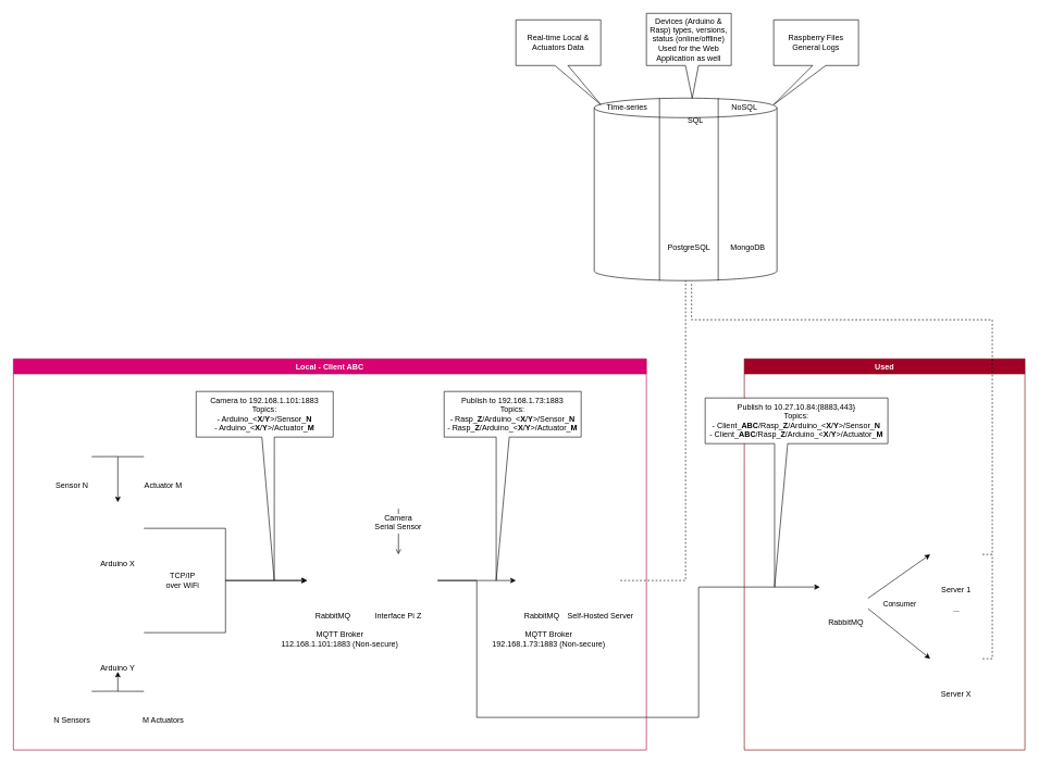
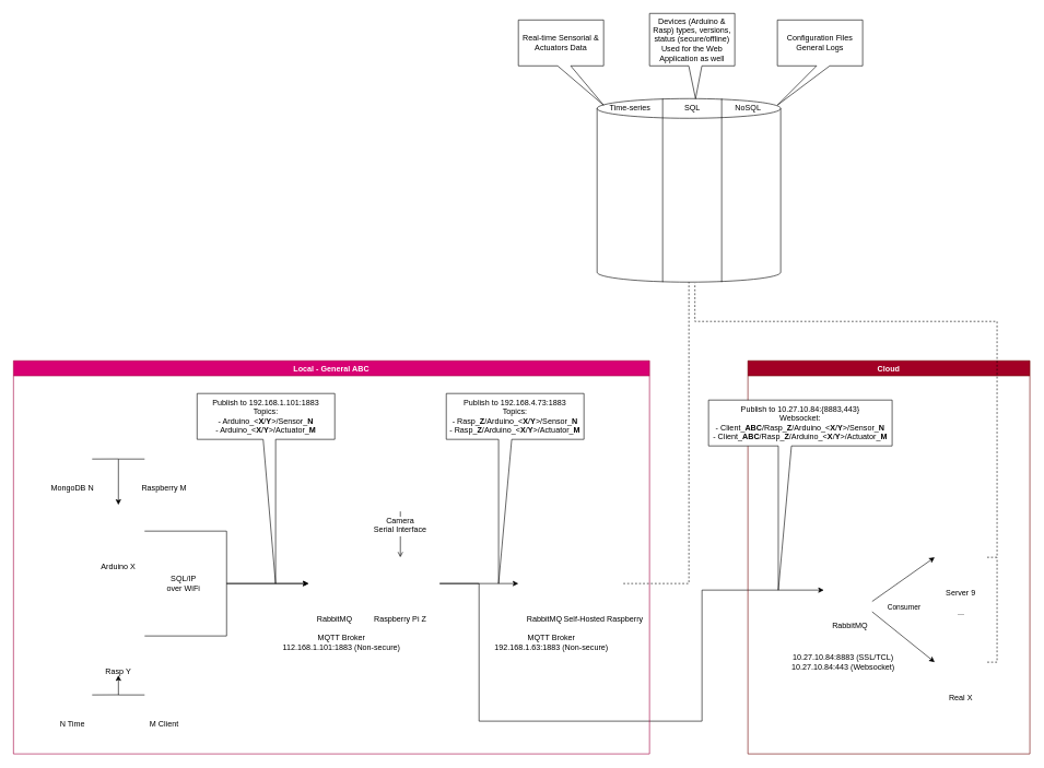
- <mxCell id="39" value="Devices (Arduino &amp;amp; Rasp) types, versions, status (online/offline)&lt;div&gt;Used for the Web Application as well&lt;/div&gt;" style="shape=callout;whiteSpace=wrap;html=1;perimeter=calloutPerimeter;position2=0.54;size=50;position=0.46;base=20;" vertex="1" parent="1"><mxGeometry x="990" y="20" width="130" height="130" as="geometry" /></mxCell>
+ <mxCell id="39" value="Devices (Arduino &amp;amp; Rasp) types, versions, status (secure/offline)&lt;div&gt;Used for the Web Application as well&lt;/div&gt;" style="shape=callout;whiteSpace=wrap;html=1;perimeter=calloutPerimeter;position2=0.54;size=50;position=0.46;base=20;" vertex="1" parent="1"><mxGeometry x="990" y="20" width="130" height="130" as="geometry" /></mxCell>
- <mxCell id="38" value="Real-time Local &amp;amp; Actuators Data" style="shape=callout;whiteSpace=wrap;html=1;perimeter=calloutPerimeter;position2=1;size=60;position=0.46;" vertex="1" parent="1"><mxGeometry x="790" y="30" width="130" height="130" as="geometry" /></mxCell>
+ <mxCell id="38" value="Real-time Sensorial &amp;amp; Actuators Data" style="shape=callout;whiteSpace=wrap;html=1;perimeter=calloutPerimeter;position2=1;size=60;position=0.46;" vertex="1" parent="1"><mxGeometry x="790" y="30" width="130" height="130" as="geometry" /></mxCell>
- <mxCell id="40" value="Raspberry Files&lt;div&gt;General Logs&lt;/div&gt;" style="shape=callout;whiteSpace=wrap;html=1;perimeter=calloutPerimeter;position2=0;size=60;position=0.46;" vertex="1" parent="1"><mxGeometry x="1185" y="30" width="130" height="130" as="geometry" /></mxCell>
+ <mxCell id="40" value="Configuration Files&lt;div&gt;General Logs&lt;/div&gt;" style="shape=callout;whiteSpace=wrap;html=1;perimeter=calloutPerimeter;position2=0;size=60;position=0.46;" vertex="1" parent="1"><mxGeometry x="1185" y="30" width="130" height="130" as="geometry" /></mxCell>
- <mxCell id="31" value="SQL" style="text;html=1;align=center;verticalAlign=middle;resizable=0;points=[];autosize=1;strokeColor=none;fillColor=none;" vertex="1" parent="1"><mxGeometry x="1040" y="170" width="50" height="30" as="geometry" /></mxCell>
+ <mxCell id="31" value="SQL" style="text;html=1;align=center;verticalAlign=middle;resizable=0;points=[];autosize=1;strokeColor=none;fillColor=none;" vertex="1" parent="1"><mxGeometry x="1030" y="150" width="50" height="30" as="geometry" /></mxCell>
- <mxCell id="33" value="PostgreSQL" style="text;html=1;align=center;verticalAlign=middle;resizable=0;points=[];autosize=1;strokeColor=none;fillColor=none;" vertex="1" parent="1"><mxGeometry x="1010" y="365" width="90" height="30" as="geometry" /></mxCell>
- <mxCell id="35" value="MongoDB" style="text;html=1;align=center;verticalAlign=middle;resizable=0;points=[];autosize=1;strokeColor=none;fillColor=none;" vertex="1" parent="1"><mxGeometry x="1105" y="365" width="80" height="30" as="geometry" /></mxCell>
- <mxCell id="43" value="Local - Client ABC" style="swimlane;whiteSpace=wrap;html=1;fillColor=#d80073;strokeColor=#A50040;fontColor=#ffffff;" vertex="1" parent="1"><mxGeometry x="20" y="550" width="970" height="600" as="geometry" /></mxCell>
+ <mxCell id="43" value="Local - General ABC" style="swimlane;whiteSpace=wrap;html=1;fillColor=#d80073;strokeColor=#A50040;fontColor=#ffffff;" vertex="1" parent="1"><mxGeometry x="20" y="550" width="970" height="600" as="geometry" /></mxCell>
- <mxCell id="46" value="Used" style="swimlane;whiteSpace=wrap;html=1;fillColor=#a20025;fontColor=#ffffff;strokeColor=#6F0000;" vertex="1" parent="1"><mxGeometry x="1140" y="550" width="430" height="600" as="geometry" /></mxCell>
+ <mxCell id="46" value="Cloud" style="swimlane;whiteSpace=wrap;html=1;fillColor=#a20025;fontColor=#ffffff;strokeColor=#6F0000;" vertex="1" parent="1"><mxGeometry x="1140" y="550" width="430" height="600" as="geometry" /></mxCell>
- <mxCell id="45" value="Camera to 192.168.1.101:1883&lt;div&gt;Topics:&lt;/div&gt;&lt;div&gt;- Arduino_&amp;lt;&lt;b&gt;X&lt;/b&gt;/&lt;b&gt;Y&lt;/b&gt;&amp;gt;/Sensor_&lt;b&gt;N&lt;/b&gt;&lt;/div&gt;&lt;div&gt;- Arduino_&amp;lt;&lt;b&gt;X&lt;/b&gt;/&lt;b&gt;Y&lt;/b&gt;&amp;gt;/Actuator_&lt;b&gt;M&lt;/b&gt;&lt;/div&gt;" style="shape=callout;whiteSpace=wrap;html=1;perimeter=calloutPerimeter;size=220;position=0.48;position2=0.57;base=19;" vertex="1" parent="43"><mxGeometry x="280" y="50" width="210" height="290" as="geometry" /></mxCell>
+ <mxCell id="45" value="Publish to 192.168.1.101:1883&lt;div&gt;Topics:&lt;/div&gt;&lt;div&gt;- Arduino_&amp;lt;&lt;b&gt;X&lt;/b&gt;/&lt;b&gt;Y&lt;/b&gt;&amp;gt;/Sensor_&lt;b&gt;N&lt;/b&gt;&lt;/div&gt;&lt;div&gt;- Arduino_&amp;lt;&lt;b&gt;X&lt;/b&gt;/&lt;b&gt;Y&lt;/b&gt;&amp;gt;/Actuator_&lt;b&gt;M&lt;/b&gt;&lt;/div&gt;" style="shape=callout;whiteSpace=wrap;html=1;perimeter=calloutPerimeter;size=220;position=0.48;position2=0.57;base=19;" vertex="1" parent="43"><mxGeometry x="280" y="50" width="210" height="290" as="geometry" /></mxCell>
- <mxCell id="44" value="Publish to 192.168.1.73:1883&lt;div&gt;Topics:&lt;/div&gt;&lt;div&gt;- Rasp_&lt;b&gt;Z&lt;/b&gt;/Arduino_&amp;lt;&lt;b&gt;X&lt;/b&gt;/&lt;b&gt;Y&lt;/b&gt;&amp;gt;/Sensor_&lt;b&gt;N&lt;/b&gt;&lt;/div&gt;&lt;div&gt;-&amp;nbsp;&lt;span style=&quot;background-color: initial;&quot;&gt;Rasp_&lt;b&gt;Z&lt;/b&gt;/&lt;/span&gt;&lt;span style=&quot;background-color: initial;&quot;&gt;Arduino_&amp;lt;&lt;b&gt;X&lt;/b&gt;/&lt;b&gt;Y&lt;/b&gt;&amp;gt;/Actuator_&lt;b&gt;M&lt;/b&gt;&lt;/span&gt;&lt;/div&gt;" style="shape=callout;whiteSpace=wrap;html=1;perimeter=calloutPerimeter;size=220;position=0.38;position2=0.38;base=20;" vertex="1" parent="43"><mxGeometry x="660" y="50" width="210" height="290" as="geometry" /></mxCell>
+ <mxCell id="44" value="Publish to 192.168.4.73:1883&lt;div&gt;Topics:&lt;/div&gt;&lt;div&gt;- Rasp_&lt;b&gt;Z&lt;/b&gt;/Arduino_&amp;lt;&lt;b&gt;X&lt;/b&gt;/&lt;b&gt;Y&lt;/b&gt;&amp;gt;/Sensor_&lt;b&gt;N&lt;/b&gt;&lt;/div&gt;&lt;div&gt;-&amp;nbsp;&lt;span style=&quot;background-color: initial;&quot;&gt;Rasp_&lt;b&gt;Z&lt;/b&gt;/&lt;/span&gt;&lt;span style=&quot;background-color: initial;&quot;&gt;Arduino_&amp;lt;&lt;b&gt;X&lt;/b&gt;/&lt;b&gt;Y&lt;/b&gt;&amp;gt;/Actuator_&lt;b&gt;M&lt;/b&gt;&lt;/span&gt;&lt;/div&gt;" style="shape=callout;whiteSpace=wrap;html=1;perimeter=calloutPerimeter;size=220;position=0.38;position2=0.38;base=20;" vertex="1" parent="43"><mxGeometry x="660" y="50" width="210" height="290" as="geometry" /></mxCell>
- <mxCell id="56" value="Publish to 10.27.10.84:{8883,443}&lt;div&gt;Topics:&lt;/div&gt;&lt;div&gt;- Client_&lt;b&gt;ABC&lt;/b&gt;/Rasp_&lt;b&gt;Z&lt;/b&gt;/Arduino_&amp;lt;&lt;b&gt;X&lt;/b&gt;/&lt;b&gt;Y&lt;/b&gt;&amp;gt;/Sensor_&lt;b&gt;N&lt;/b&gt;&lt;/div&gt;&lt;div&gt;- Client_&lt;b&gt;ABC&lt;/b&gt;&lt;span style=&quot;background-color: initial;&quot;&gt;/Rasp_&lt;b&gt;Z&lt;/b&gt;/&lt;/span&gt;&lt;span style=&quot;background-color: initial;&quot;&gt;Arduino_&amp;lt;&lt;b&gt;X&lt;/b&gt;/&lt;b&gt;Y&lt;/b&gt;&amp;gt;/Actuator_&lt;b&gt;M&lt;/b&gt;&lt;/span&gt;&lt;/div&gt;" style="shape=callout;whiteSpace=wrap;html=1;perimeter=calloutPerimeter;size=220;position=0.38;position2=0.38;base=20;" vertex="1" parent="46"><mxGeometry x="-60" y="60" width="280" height="290" as="geometry" /></mxCell>
+ <mxCell id="56" value="Publish to 10.27.10.84:{8883,443}&lt;div&gt;Websocket:&lt;/div&gt;&lt;div&gt;- Client_&lt;b&gt;ABC&lt;/b&gt;/Rasp_&lt;b&gt;Z&lt;/b&gt;/Arduino_&amp;lt;&lt;b&gt;X&lt;/b&gt;/&lt;b&gt;Y&lt;/b&gt;&amp;gt;/Sensor_&lt;b&gt;N&lt;/b&gt;&lt;/div&gt;&lt;div&gt;- Client_&lt;b&gt;ABC&lt;/b&gt;&lt;span style=&quot;background-color: initial;&quot;&gt;/Rasp_&lt;b&gt;Z&lt;/b&gt;/&lt;/span&gt;&lt;span style=&quot;background-color: initial;&quot;&gt;Arduino_&amp;lt;&lt;b&gt;X&lt;/b&gt;/&lt;b&gt;Y&lt;/b&gt;&amp;gt;/Actuator_&lt;b&gt;M&lt;/b&gt;&lt;/span&gt;&lt;/div&gt;" style="shape=callout;whiteSpace=wrap;html=1;perimeter=calloutPerimeter;size=220;position=0.38;position2=0.38;base=20;" vertex="1" parent="46"><mxGeometry x="-60" y="60" width="280" height="290" as="geometry" /></mxCell>
- <mxCell id="4" value="Sensor N" style="shape=image;verticalLabelPosition=bottom;labelBackgroundColor=default;verticalAlign=top;aspect=fixed;imageAspect=0;image=https://cdn-icons-png.freepik.com/512/9708/9708985.png;" vertex="1" parent="1"><mxGeometry x="80" y="670" width="60" height="60" as="geometry" /></mxCell>
+ <mxCell id="4" value="MongoDB N" style="shape=image;verticalLabelPosition=bottom;labelBackgroundColor=default;verticalAlign=top;aspect=fixed;imageAspect=0;image=https://cdn-icons-png.freepik.com/512/9708/9708985.png;" vertex="1" parent="1"><mxGeometry x="80" y="670" width="60" height="60" as="geometry" /></mxCell>
- <mxCell id="5" value="Actuator M" style="shape=image;verticalLabelPosition=bottom;labelBackgroundColor=default;verticalAlign=top;aspect=fixed;imageAspect=0;image=https://cdn-icons-png.flaticon.com/512/6276/6276775.png;" vertex="1" parent="1"><mxGeometry x="220" y="670" width="60" height="60" as="geometry" /></mxCell>
+ <mxCell id="5" value="Raspberry M" style="shape=image;verticalLabelPosition=bottom;labelBackgroundColor=default;verticalAlign=top;aspect=fixed;imageAspect=0;image=https://cdn-icons-png.flaticon.com/512/6276/6276775.png;" vertex="1" parent="1"><mxGeometry x="220" y="670" width="60" height="60" as="geometry" /></mxCell>
- <mxCell id="22" value="Camera&#10;Serial Sensor" style="shape=image;verticalLabelPosition=bottom;labelBackgroundColor=default;verticalAlign=top;aspect=fixed;imageAspect=0;image=https://projects-static.raspberrypi.org/projects/getting-started-with-picamera/99e12405e6f165de16d0c9d6036cb55f5e1d2526/en/images/camera-module.png;clipPath=inset(6% 34.67% 10.8% 31.33%);" vertex="1" parent="1"><mxGeometry x="576.2" y="642.17" width="67.59" height="137.83" as="geometry" /></mxCell>
+ <mxCell id="22" value="Camera&#10;Serial Interface" style="shape=image;verticalLabelPosition=bottom;labelBackgroundColor=default;verticalAlign=top;aspect=fixed;imageAspect=0;image=https://projects-static.raspberrypi.org/projects/getting-started-with-picamera/99e12405e6f165de16d0c9d6036cb55f5e1d2526/en/images/camera-module.png;clipPath=inset(6% 34.67% 10.8% 31.33%);" vertex="1" parent="1"><mxGeometry x="576.2" y="642.17" width="67.59" height="137.83" as="geometry" /></mxCell>
- <mxCell id="19" value="TCP/IP &lt;br&gt;over WiFi" style="text;html=1;align=center;verticalAlign=middle;resizable=0;points=[];autosize=1;strokeColor=none;fillColor=none;" vertex="1" parent="1"><mxGeometry x="244" y="870" width="70" height="40" as="geometry" /></mxCell>
+ <mxCell id="19" value="SQL/IP &lt;br&gt;over WiFi" style="text;html=1;align=center;verticalAlign=middle;resizable=0;points=[];autosize=1;strokeColor=none;fillColor=none;" vertex="1" parent="1"><mxGeometry x="244" y="870" width="70" height="40" as="geometry" /></mxCell>
- <mxCell id="48" value="Server 1" style="shape=image;verticalLabelPosition=bottom;labelBackgroundColor=default;verticalAlign=top;aspect=fixed;imageAspect=0;image=https://cdn-icons-png.flaticon.com/512/4829/4829008.png;" vertex="1" parent="46"><mxGeometry x="284.83" y="260" width="80" height="80" as="geometry" /></mxCell>
+ <mxCell id="48" value="Server 9" style="shape=image;verticalLabelPosition=bottom;labelBackgroundColor=default;verticalAlign=top;aspect=fixed;imageAspect=0;image=https://cdn-icons-png.flaticon.com/512/4829/4829008.png;" vertex="1" parent="46"><mxGeometry x="284.83" y="260" width="80" height="80" as="geometry" /></mxCell>
- <mxCell id="18" value="Interface Pi Z" style="shape=image;verticalLabelPosition=bottom;labelBackgroundColor=default;verticalAlign=top;aspect=fixed;imageAspect=0;image=https://upload.wikimedia.org/wikipedia/commons/thumb/2/26/Raspberry_Pi_B%2B_illustration.svg/2560px-Raspberry_Pi_B%2B_illustration.svg.png;" vertex="1" parent="1"><mxGeometry x="550" y="850" width="119.99" height="80" as="geometry" /></mxCell>
+ <mxCell id="18" value="Raspberry Pi Z" style="shape=image;verticalLabelPosition=bottom;labelBackgroundColor=default;verticalAlign=top;aspect=fixed;imageAspect=0;image=https://upload.wikimedia.org/wikipedia/commons/thumb/2/26/Raspberry_Pi_B%2B_illustration.svg/2560px-Raspberry_Pi_B%2B_illustration.svg.png;" vertex="1" parent="1"><mxGeometry x="550" y="850" width="119.99" height="80" as="geometry" /></mxCell>
- <mxCell id="23" value="      Self-Hosted Server" style="shape=image;verticalLabelPosition=bottom;labelBackgroundColor=default;verticalAlign=top;aspect=fixed;imageAspect=0;image=https://cdn-icons-png.flaticon.com/512/4854/4854186.png;" vertex="1" parent="1"><mxGeometry x="870" y="850" width="80" height="80" as="geometry" /></mxCell>
+ <mxCell id="23" value="      Self-Hosted Raspberry" style="shape=image;verticalLabelPosition=bottom;labelBackgroundColor=default;verticalAlign=top;aspect=fixed;imageAspect=0;image=https://cdn-icons-png.flaticon.com/512/4854/4854186.png;" vertex="1" parent="1"><mxGeometry x="870" y="850" width="80" height="80" as="geometry" /></mxCell>
- <mxCell id="24" value="MQTT Broker&lt;br&gt;192.168.1.73:1883 (Non-secure)" style="text;html=1;align=center;verticalAlign=middle;resizable=0;points=[];autosize=1;strokeColor=none;fillColor=none;" vertex="1" parent="1"><mxGeometry x="740" y="960" width="200" height="40" as="geometry" /></mxCell>
+ <mxCell id="24" value="MQTT Broker&lt;br&gt;192.168.1.63:1883 (Non-secure)" style="text;html=1;align=center;verticalAlign=middle;resizable=0;points=[];autosize=1;strokeColor=none;fillColor=none;" vertex="1" parent="1"><mxGeometry x="740" y="960" width="200" height="40" as="geometry" /></mxCell>
+ <mxCell id="54" value="&lt;div&gt;10.27.10.84:8883 (SSL/TCL)&lt;/div&gt;&lt;div&gt;10.27.10.84:443 (Websocket)&lt;/div&gt;" style="text;html=1;align=center;verticalAlign=middle;resizable=0;points=[];autosize=1;strokeColor=none;fillColor=none;" vertex="1" parent="46"><mxGeometry x="54.83" y="440" width="180" height="40" as="geometry" /></mxCell>
- <mxCell id="10" value="Arduino Y" style="shape=image;verticalLabelPosition=bottom;labelBackgroundColor=default;verticalAlign=top;aspect=fixed;imageAspect=0;image=https://brandslogos.com/wp-content/uploads/images/large/arduino-logo-1.png;" vertex="1" parent="1"><mxGeometry x="140.06" y="930" width="79.94" height="80" as="geometry" /></mxCell>
+ <mxCell id="10" value="Rasp Y" style="shape=image;verticalLabelPosition=bottom;labelBackgroundColor=default;verticalAlign=top;aspect=fixed;imageAspect=0;image=https://brandslogos.com/wp-content/uploads/images/large/arduino-logo-1.png;" vertex="1" parent="1"><mxGeometry x="140.06" y="930" width="79.94" height="80" as="geometry" /></mxCell>
- <mxCell id="47" value="Server X" style="shape=image;verticalLabelPosition=bottom;labelBackgroundColor=default;verticalAlign=top;aspect=fixed;imageAspect=0;image=https://cdn-icons-png.flaticon.com/512/4829/4829008.png;" vertex="1" parent="46"><mxGeometry x="284.83" y="420" width="80" height="80" as="geometry" /></mxCell>
+ <mxCell id="47" value="Real X" style="shape=image;verticalLabelPosition=bottom;labelBackgroundColor=default;verticalAlign=top;aspect=fixed;imageAspect=0;image=https://cdn-icons-png.flaticon.com/512/4829/4829008.png;" vertex="1" parent="46"><mxGeometry x="284.83" y="420" width="80" height="80" as="geometry" /></mxCell>
- <mxCell id="11" value="N Sensors" style="shape=image;verticalLabelPosition=bottom;labelBackgroundColor=default;verticalAlign=top;aspect=fixed;imageAspect=0;image=https://cdn-icons-png.freepik.com/512/9708/9708985.png;" vertex="1" parent="1"><mxGeometry x="80" y="1030" width="60" height="60" as="geometry" /></mxCell>
+ <mxCell id="11" value="N Time" style="shape=image;verticalLabelPosition=bottom;labelBackgroundColor=default;verticalAlign=top;aspect=fixed;imageAspect=0;image=https://cdn-icons-png.freepik.com/512/9708/9708985.png;" vertex="1" parent="1"><mxGeometry x="80" y="1030" width="60" height="60" as="geometry" /></mxCell>
- <mxCell id="12" value="M Actuators" style="shape=image;verticalLabelPosition=bottom;labelBackgroundColor=default;verticalAlign=top;aspect=fixed;imageAspect=0;image=https://cdn-icons-png.flaticon.com/512/6276/6276775.png;" vertex="1" parent="1"><mxGeometry x="220" y="1030" width="60" height="60" as="geometry" /></mxCell>
+ <mxCell id="12" value="M Client" style="shape=image;verticalLabelPosition=bottom;labelBackgroundColor=default;verticalAlign=top;aspect=fixed;imageAspect=0;image=https://cdn-icons-png.flaticon.com/512/6276/6276775.png;" vertex="1" parent="1"><mxGeometry x="220" y="1030" width="60" height="60" as="geometry" /></mxCell>
